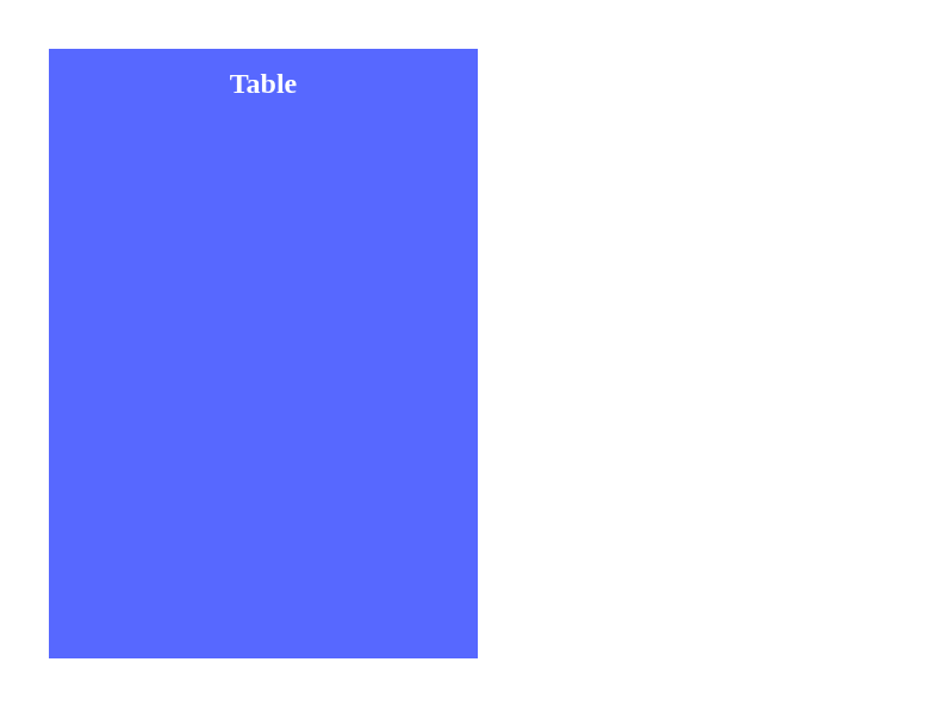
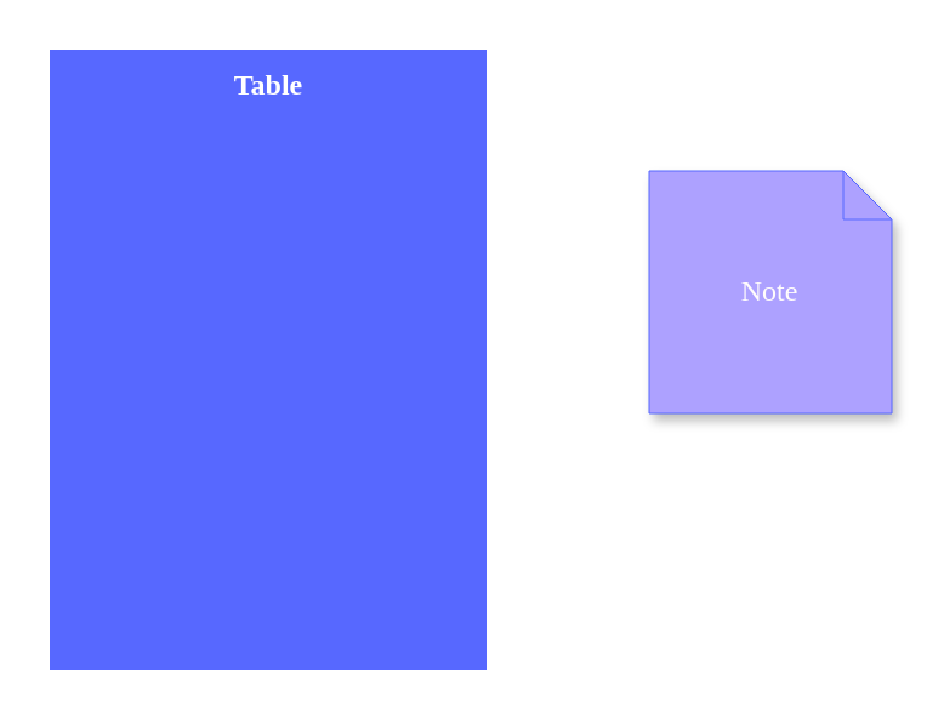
+ <mxCell id="15" value="Note" style="shape=note;size=20;whiteSpace=wrap;html=1;fillColor=#ADA1FF;strokeColor=#5768FF;strokeWidth=0.5;shadow=1;fontColor=#FFFCFC;fontFamily=Comic Sans MS;" vertex="1" parent="1"><mxGeometry x="267" y="70" width="100" height="100" as="geometry" /></mxCell>
